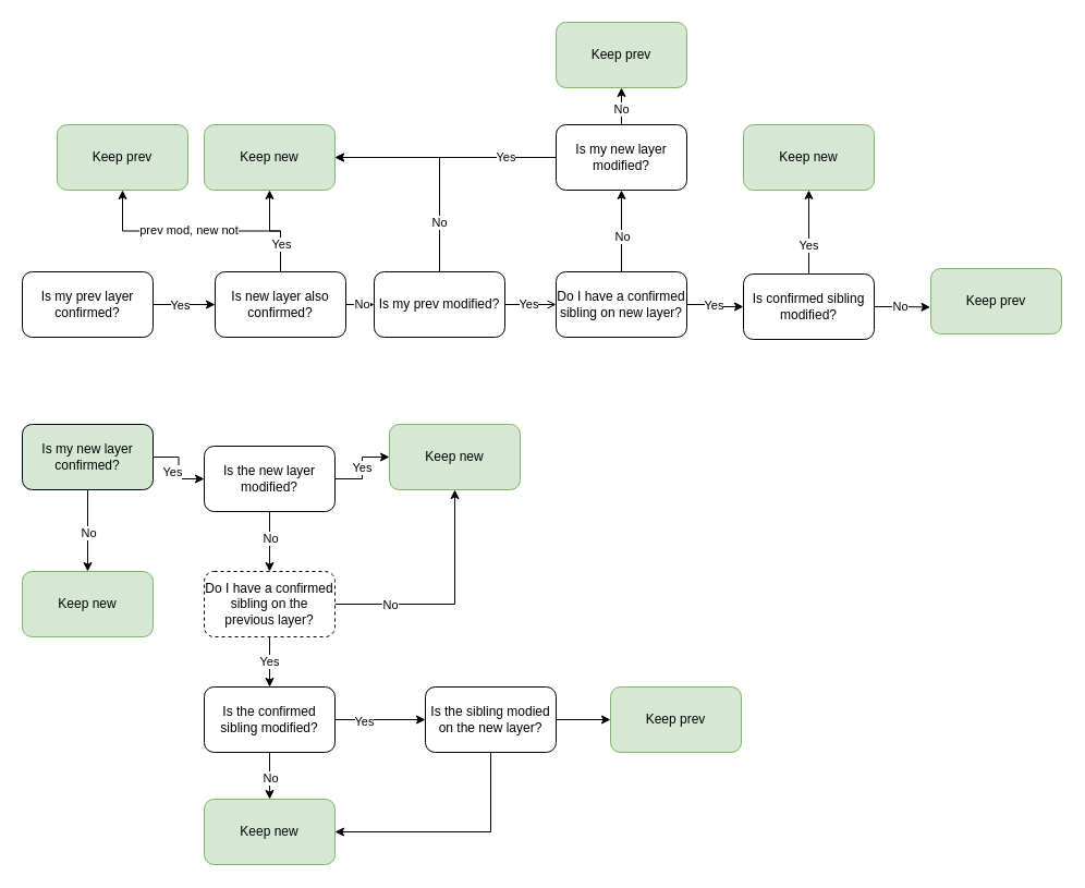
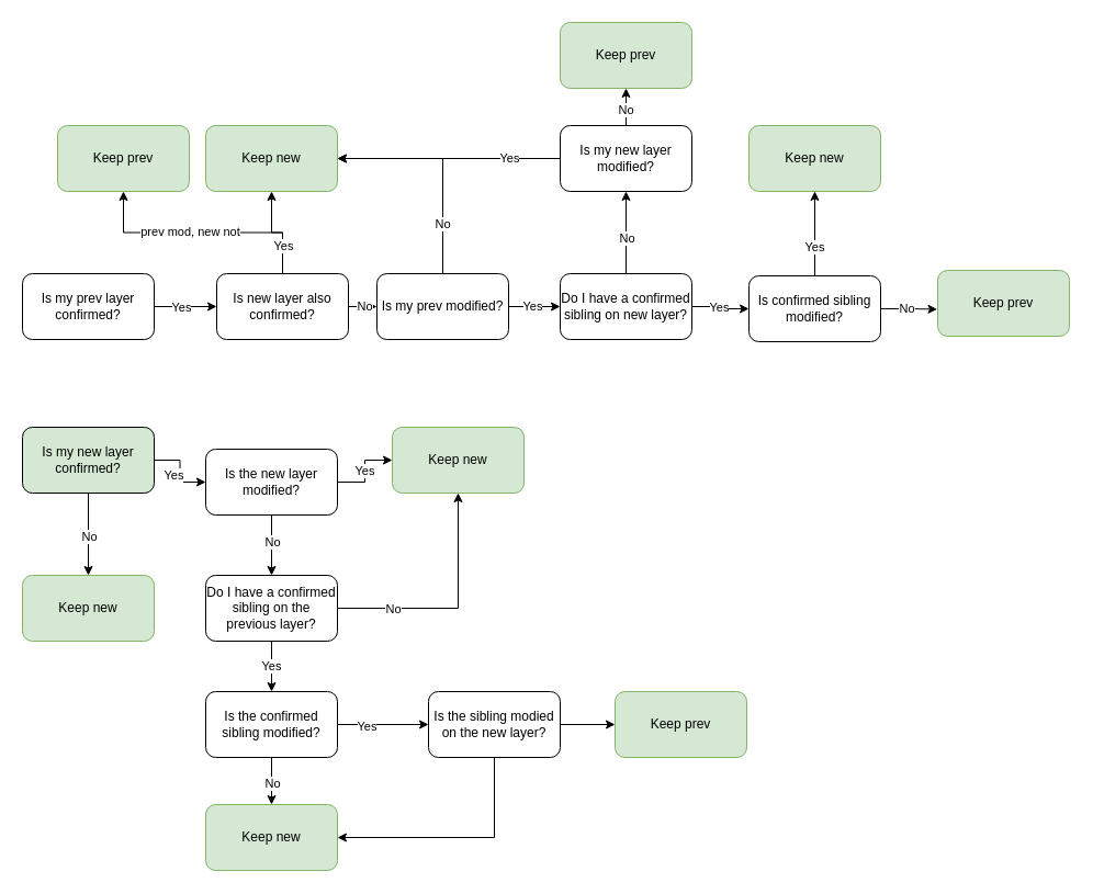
- <mxCell id="21" style="edgeStyle=orthogonalEdgeStyle;rounded=0;orthogonalLoop=1;jettySize=auto;html=1;exitX=1;exitY=0.5;exitDx=0;exitDy=0;endArrow=open;" parent="1" source="23" target="28" edge="1"><mxGeometry relative="1" as="geometry" /></mxCell>
+ <mxCell id="21" style="edgeStyle=orthogonalEdgeStyle;rounded=0;orthogonalLoop=1;jettySize=auto;html=1;exitX=1;exitY=0.5;exitDx=0;exitDy=0;" parent="1" source="23" target="28" edge="1"><mxGeometry relative="1" as="geometry" /></mxCell>
- <mxCell id="51" value="Do I have a confirmed sibling on the previous layer?" style="rounded=1;whiteSpace=wrap;html=1;dashed=1;" parent="1" vertex="1"><mxGeometry x="187" y="524" width="120" height="60" as="geometry" /></mxCell>
+ <mxCell id="51" value="Do I have a confirmed sibling on the previous layer?" style="rounded=1;whiteSpace=wrap;html=1;" parent="1" vertex="1"><mxGeometry x="187" y="524" width="120" height="60" as="geometry" /></mxCell>
